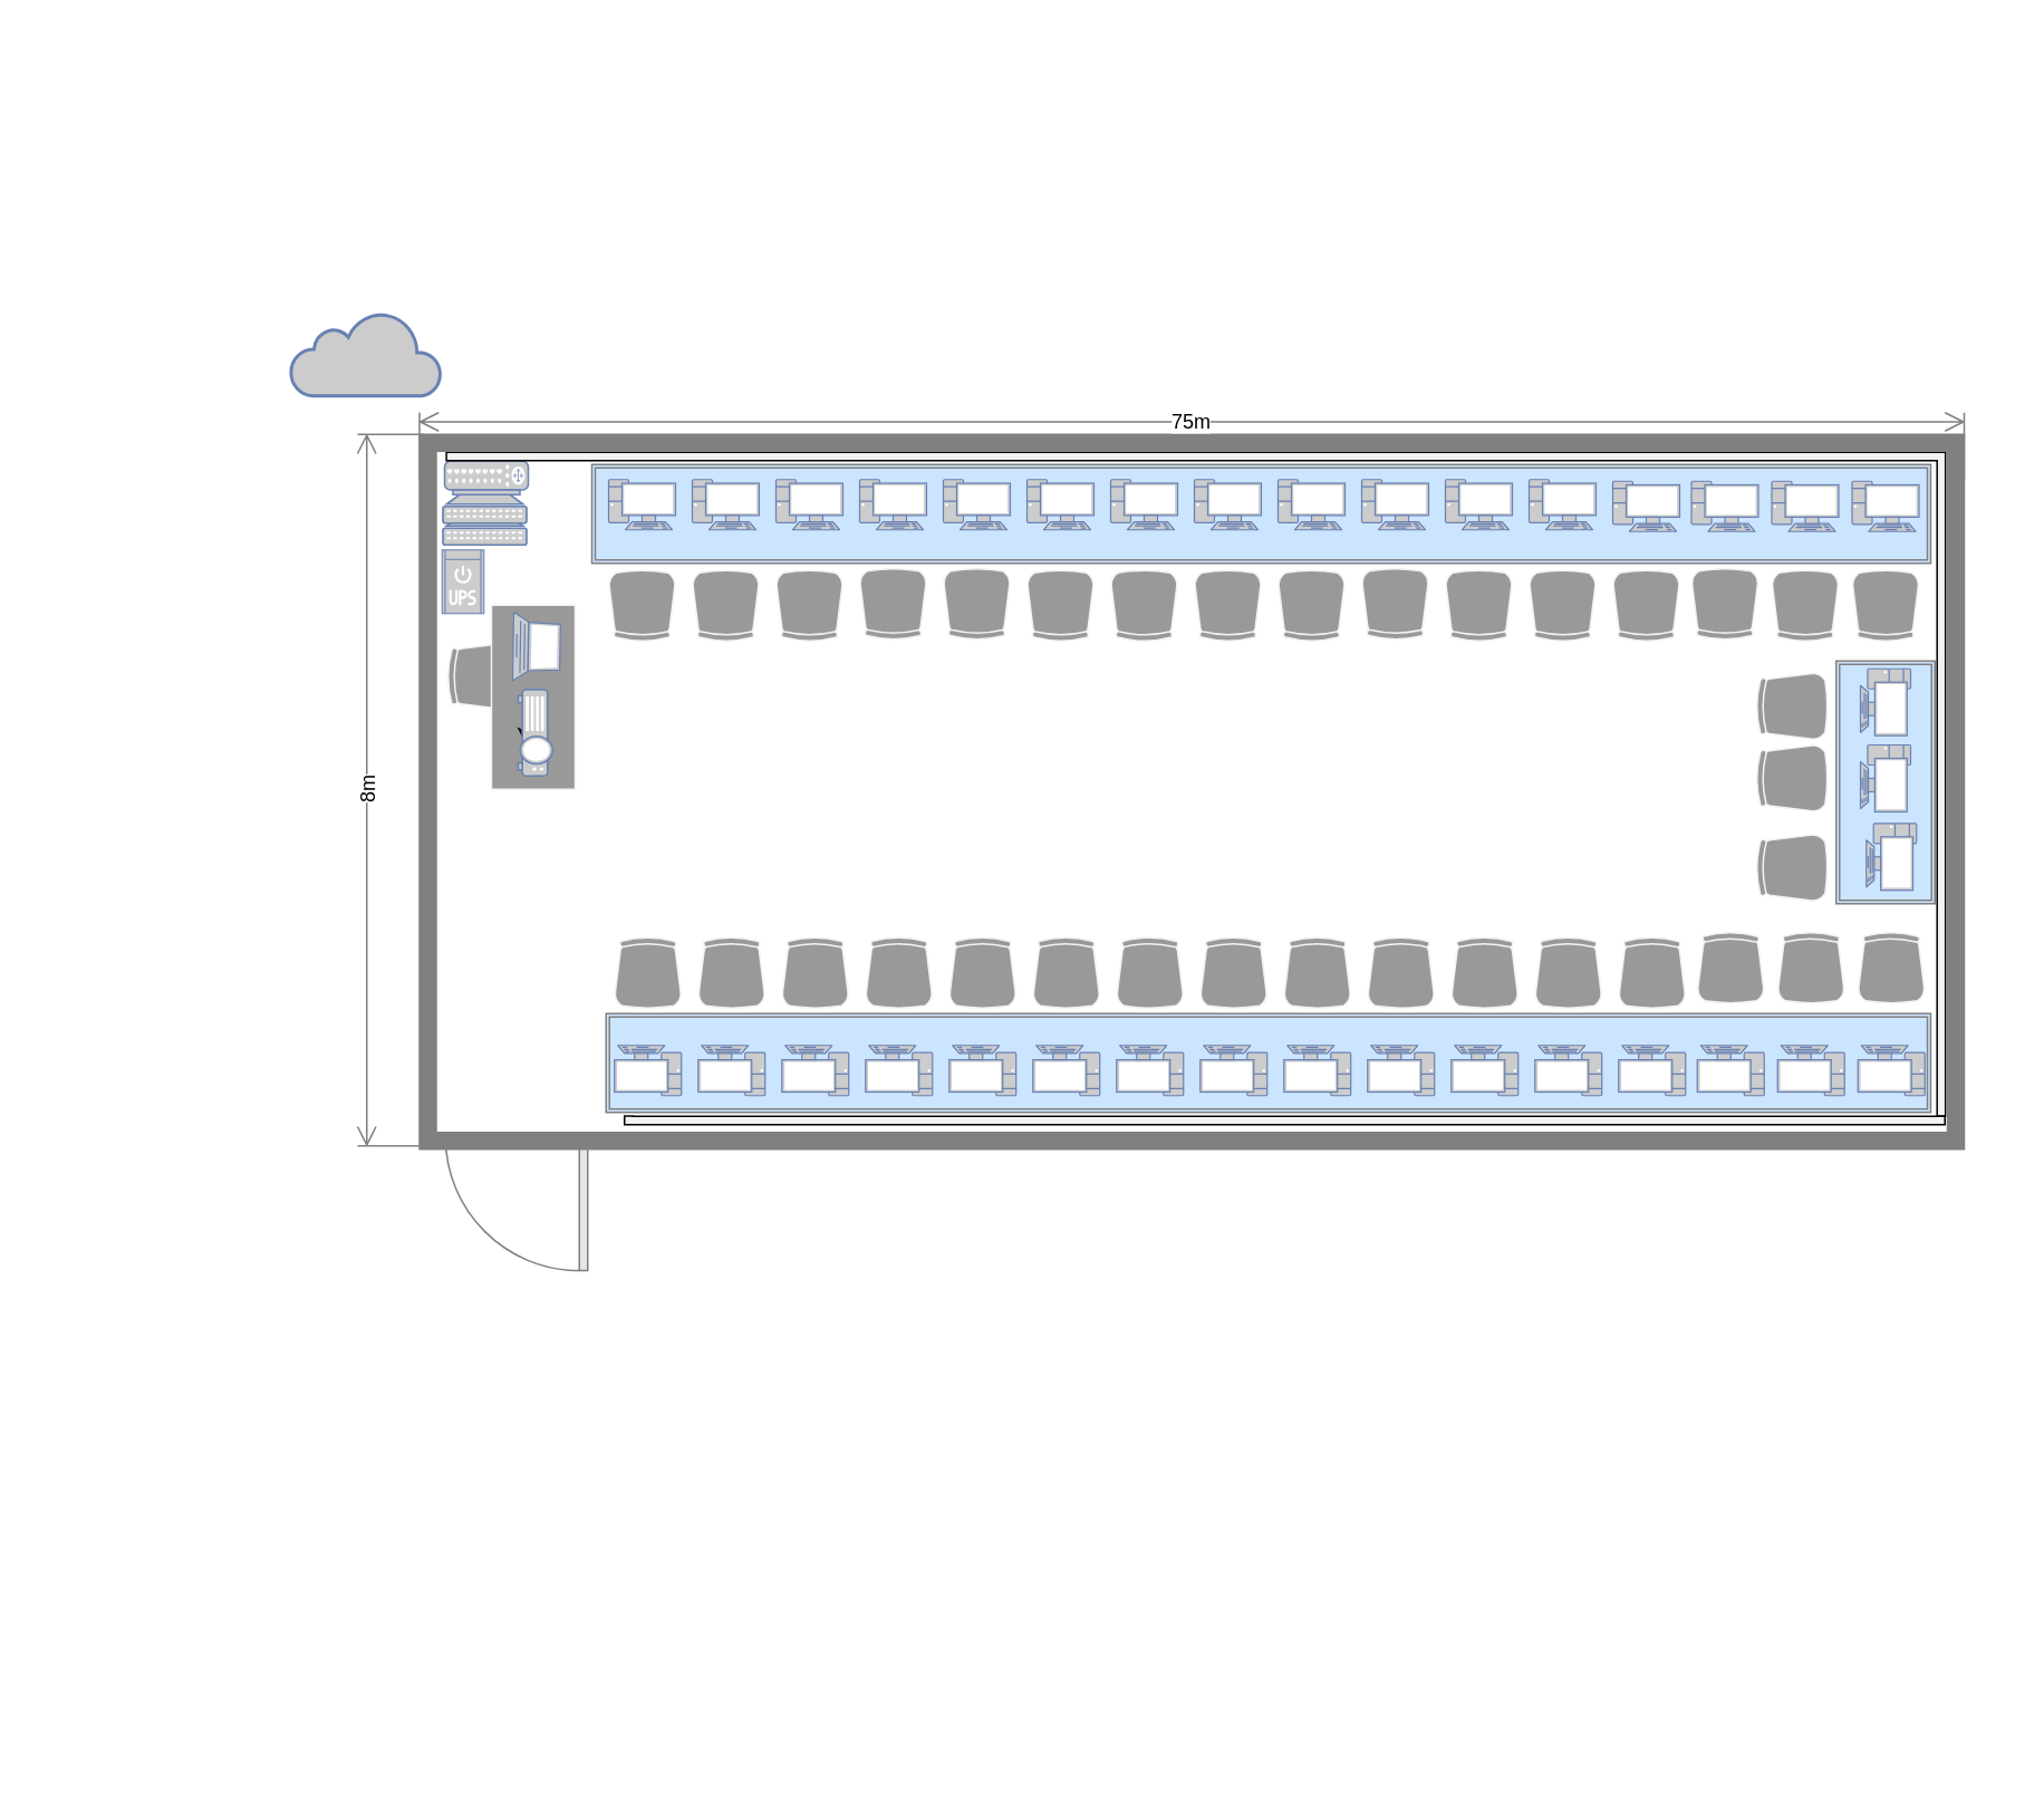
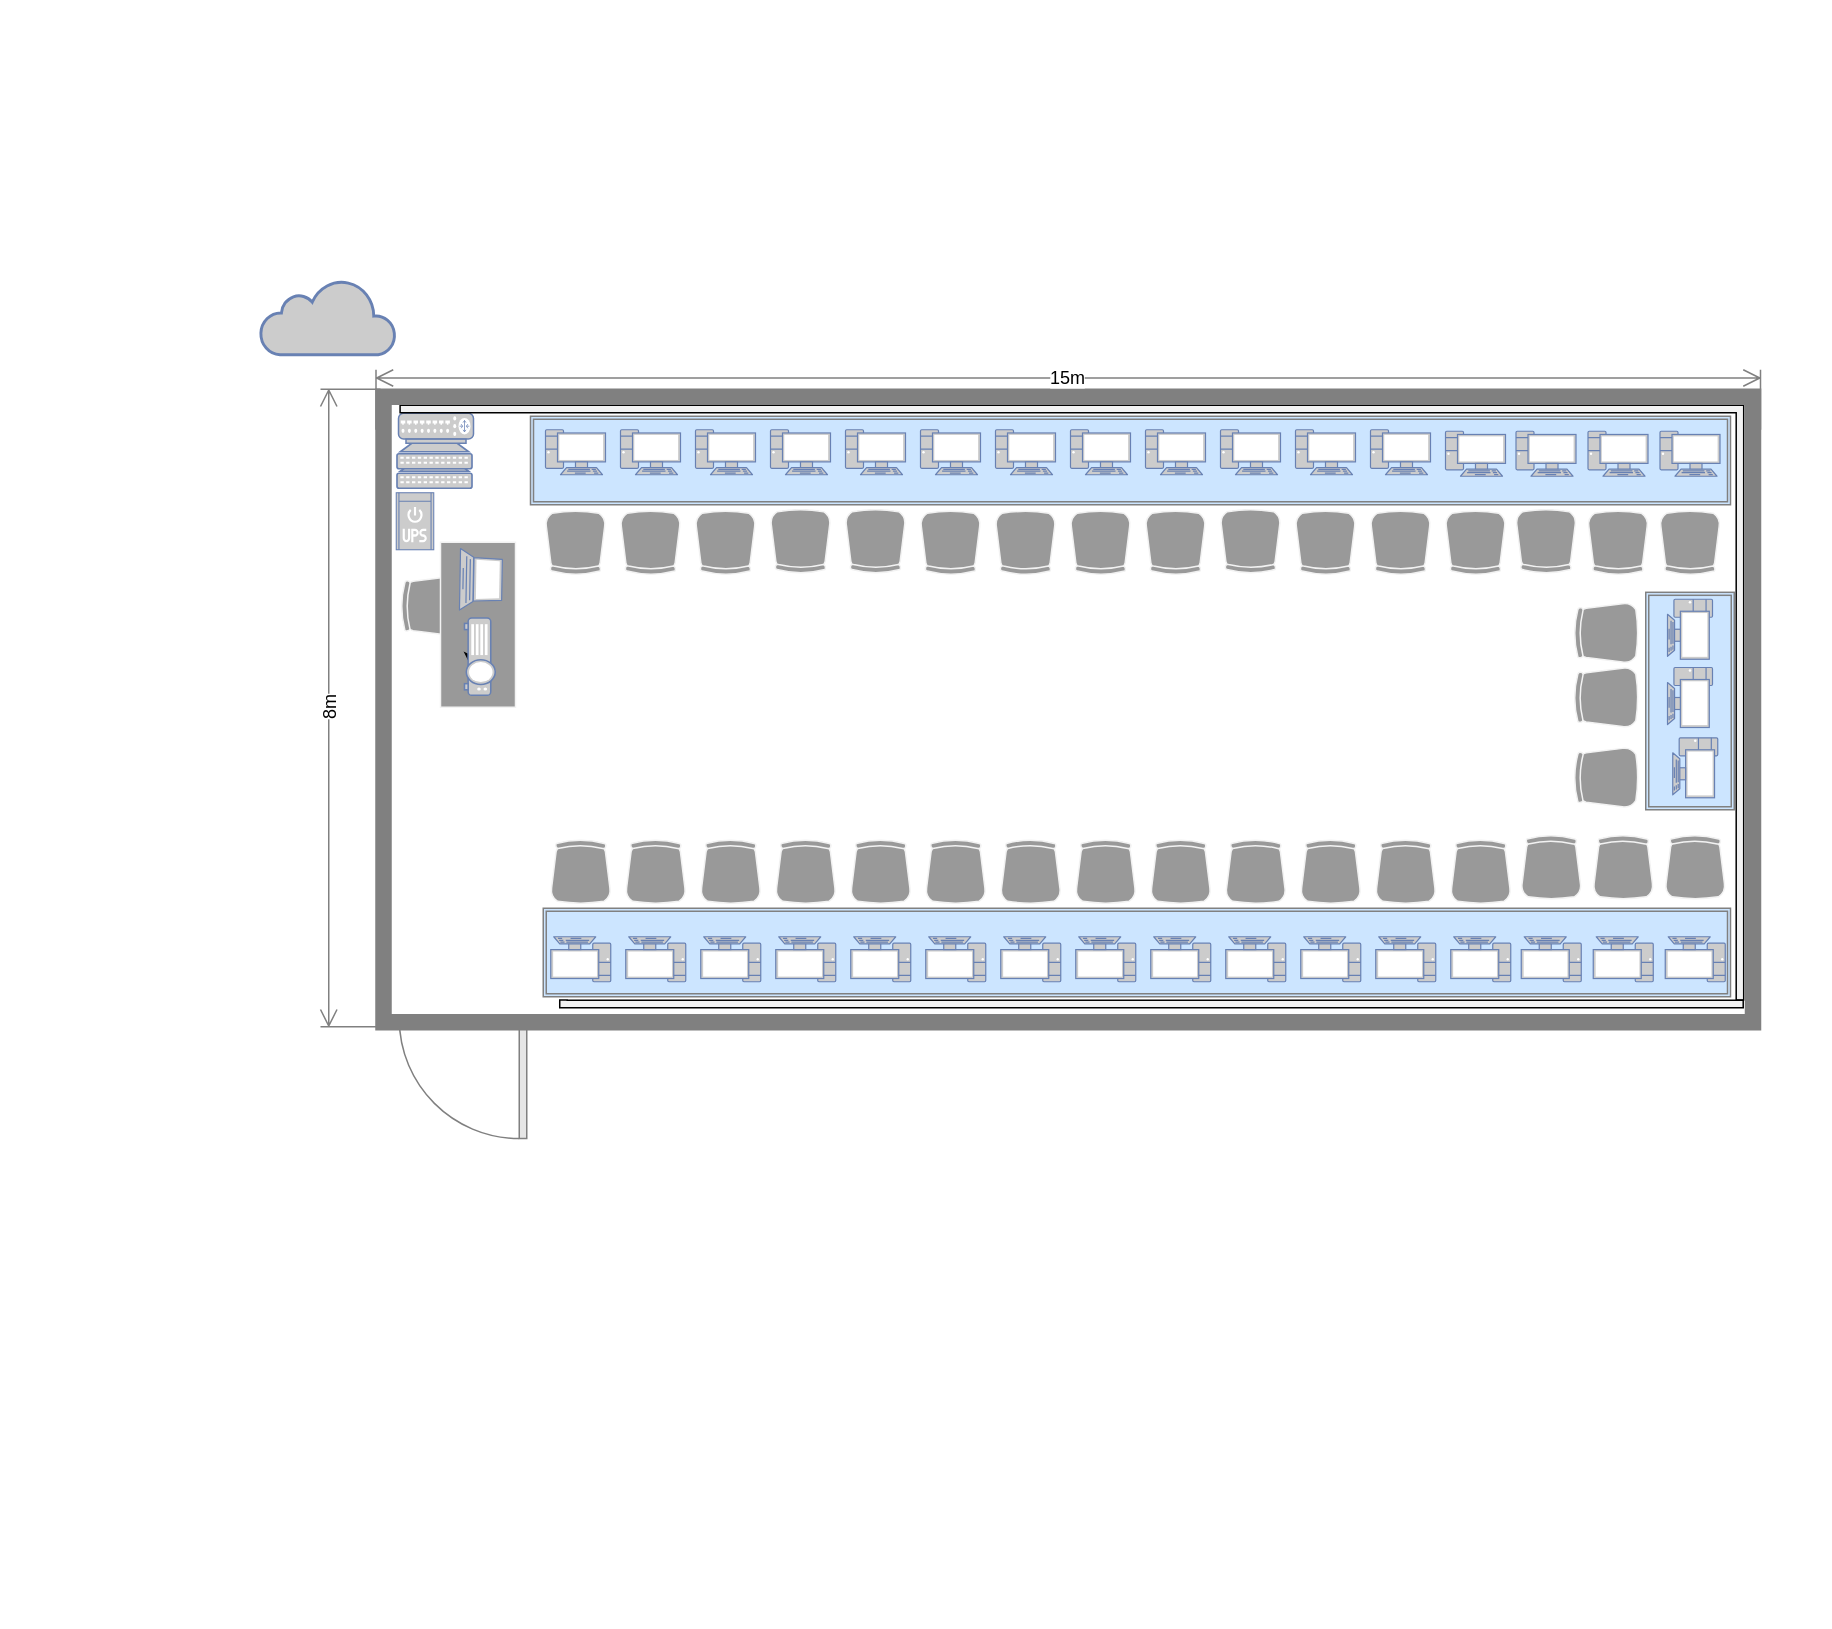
- <mxCell id="39" value="75m" style="shape=dimension;direction=west;whiteSpace=wrap;html=1;align=center;points=[];verticalAlign=top;spacingTop=-8;labelBackgroundColor=#ffffff;strokeColor=#808080;fillColor=#E6E6E6;" parent="1" vertex="1"><mxGeometry x="250" y="246" width="923" height="40" as="geometry" /></mxCell>
+ <mxCell id="39" value="15m" style="shape=dimension;direction=west;whiteSpace=wrap;html=1;align=center;points=[];verticalAlign=top;spacingTop=-8;labelBackgroundColor=#ffffff;strokeColor=#808080;fillColor=#E6E6E6;" parent="1" vertex="1"><mxGeometry x="250" y="246" width="923" height="40" as="geometry" /></mxCell>
